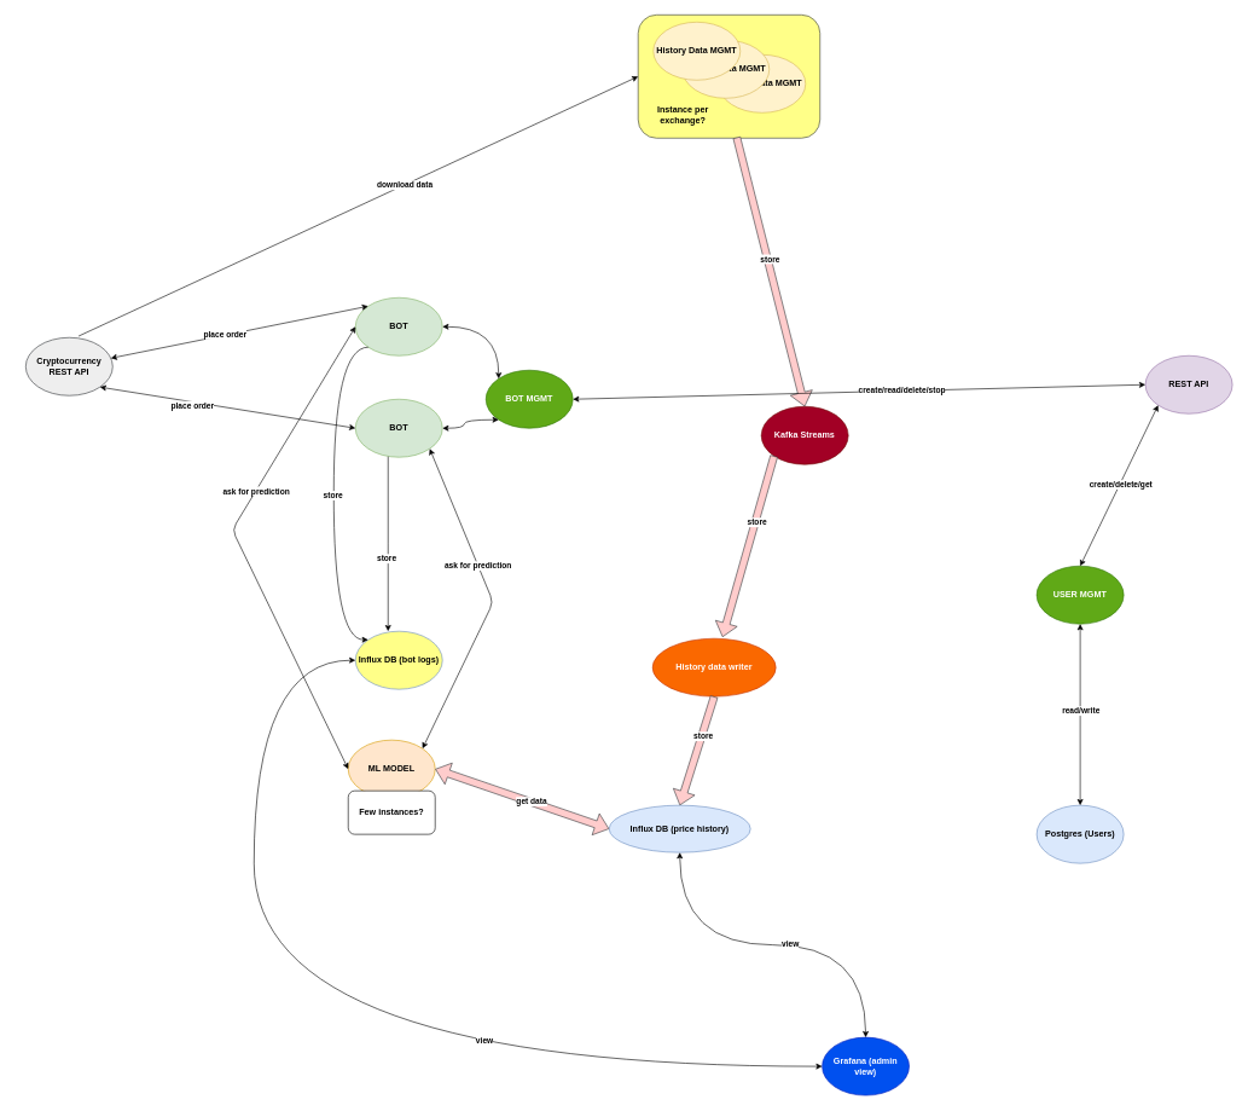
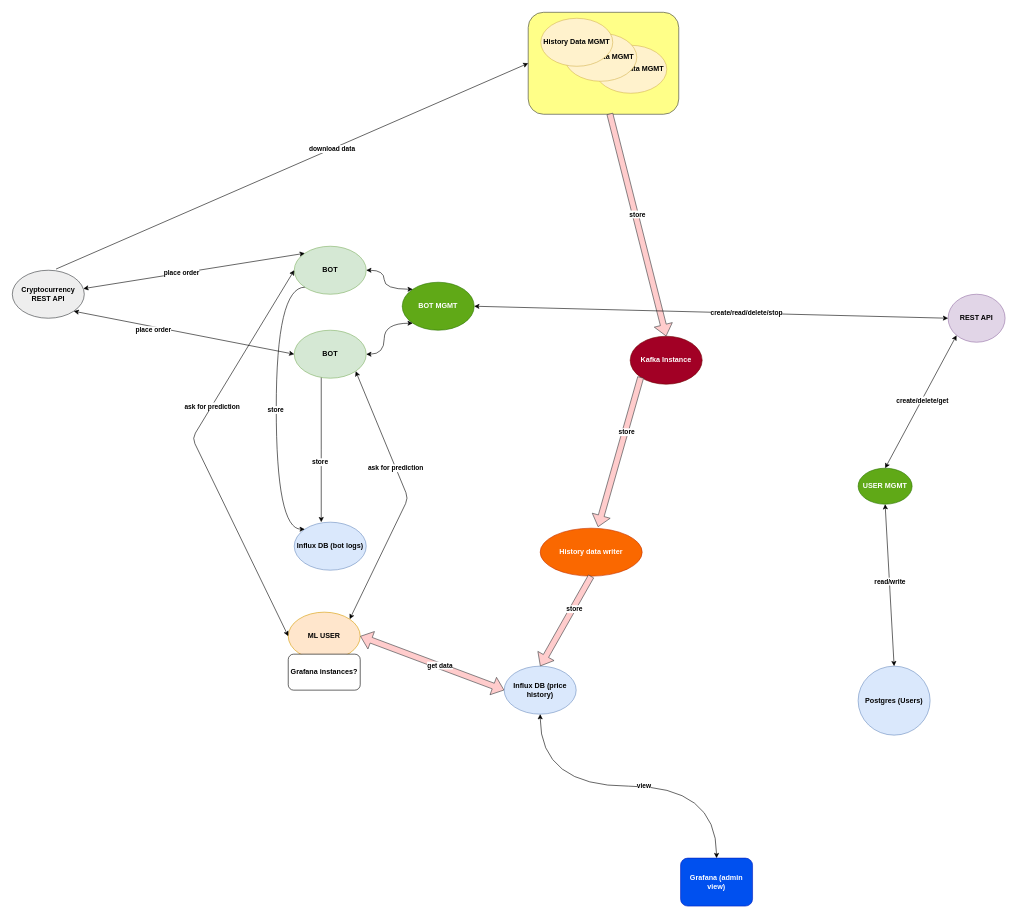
- <mxCell id="29" value="Instance per exchange?" style="text;html=1;strokeColor=none;fillColor=none;align=center;verticalAlign=middle;whiteSpace=wrap;rounded=0;fontStyle=1" vertex="1" parent="1"><mxGeometry x="902" y="135" width="80" height="45" as="geometry" /></mxCell>
- <mxCell id="11" value="Cryptocurrency REST API" style="ellipse;whiteSpace=wrap;html=1;fontStyle=1;fillColor=#eeeeee;strokeColor=#36393d;" vertex="1" parent="1"><mxGeometry x="35" y="465" width="120" height="80" as="geometry" /></mxCell>
+ <mxCell id="11" value="Cryptocurrency REST API" style="ellipse;whiteSpace=wrap;html=1;fontStyle=1;fillColor=#eeeeee;strokeColor=#36393d;" vertex="1" parent="1"><mxGeometry x="20" y="450" width="120" height="80" as="geometry" /></mxCell>
- <mxCell id="9" value="REST API" style="ellipse;whiteSpace=wrap;html=1;fontStyle=1;fillColor=#e1d5e7;strokeColor=#9673a6;" vertex="1" parent="1"><mxGeometry x="1580" y="490" width="120" height="80" as="geometry" /></mxCell>
+ <mxCell id="9" value="REST API" style="ellipse;whiteSpace=wrap;html=1;fontStyle=1;fillColor=#e1d5e7;strokeColor=#9673a6;" vertex="1" parent="1"><mxGeometry x="1580" y="490" width="95" height="80" as="geometry" /></mxCell>
- <mxCell id="4" value="BOT MGMT" style="ellipse;whiteSpace=wrap;html=1;fontStyle=1;fillColor=#60a917;strokeColor=#2D7600;fontColor=#ffffff;" vertex="1" parent="1"><mxGeometry x="670" y="510" width="120" height="80" as="geometry" /></mxCell>
+ <mxCell id="4" value="BOT MGMT" style="ellipse;whiteSpace=wrap;html=1;fontStyle=1;fillColor=#60a917;strokeColor=#2D7600;fontColor=#ffffff;" vertex="1" parent="1"><mxGeometry x="670" y="470" width="120" height="80" as="geometry" /></mxCell>
- <mxCell id="6" value="Kafka Streams" style="ellipse;whiteSpace=wrap;html=1;fontStyle=1;fillColor=#a20025;strokeColor=#6F0000;fontColor=#ffffff;" vertex="1" parent="1"><mxGeometry x="1050" y="560" width="120" height="80" as="geometry" /></mxCell>
+ <mxCell id="6" value="Kafka Instance" style="ellipse;whiteSpace=wrap;html=1;fontStyle=1;fillColor=#a20025;strokeColor=#6F0000;fontColor=#ffffff;" vertex="1" parent="1"><mxGeometry x="1050" y="560" width="120" height="80" as="geometry" /></mxCell>
- <mxCell id="46" value="USER MGMT" style="ellipse;whiteSpace=wrap;html=1;fontStyle=1;fillColor=#60a917;strokeColor=#2D7600;fontColor=#ffffff;" vertex="1" parent="1"><mxGeometry x="1430" y="780" width="120" height="80" as="geometry" /></mxCell>
+ <mxCell id="46" value="USER MGMT" style="ellipse;whiteSpace=wrap;html=1;fontStyle=1;fillColor=#60a917;strokeColor=#2D7600;fontColor=#ffffff;" vertex="1" parent="1"><mxGeometry x="1430" y="780" width="90" height="60" as="geometry" /></mxCell>
- <mxCell id="13" value="Influx DB (bot logs)" style="ellipse;whiteSpace=wrap;html=1;fontStyle=1;fillColor=#ffff88;strokeColor=#6c8ebf;" vertex="1" parent="1"><mxGeometry x="490" y="870" width="120" height="80" as="geometry" /></mxCell>
+ <mxCell id="13" value="Influx DB (bot logs)" style="ellipse;whiteSpace=wrap;html=1;fontStyle=1;fillColor=#dae8fc;strokeColor=#6c8ebf;" vertex="1" parent="1"><mxGeometry x="490" y="870" width="120" height="80" as="geometry" /></mxCell>
- <mxCell id="12" value="ML MODEL" style="ellipse;whiteSpace=wrap;html=1;fontStyle=1;fillColor=#ffe6cc;strokeColor=#d79b00;" vertex="1" parent="1"><mxGeometry x="480" y="1020" width="120" height="80" as="geometry" /></mxCell>
+ <mxCell id="12" value="ML USER" style="ellipse;whiteSpace=wrap;html=1;fontStyle=1;fillColor=#ffe6cc;strokeColor=#d79b00;" vertex="1" parent="1"><mxGeometry x="480" y="1020" width="120" height="80" as="geometry" /></mxCell>
- <mxCell id="24" value="Few instances?" style="rounded=1;whiteSpace=wrap;html=1;fontStyle=1" vertex="1" parent="1"><mxGeometry x="480" y="1090" width="120" height="60" as="geometry" /></mxCell>
+ <mxCell id="24" value="Grafana instances?" style="rounded=1;whiteSpace=wrap;html=1;fontStyle=1" vertex="1" parent="1"><mxGeometry x="480" y="1090" width="120" height="60" as="geometry" /></mxCell>
- <mxCell id="7" value="Influx DB (price history)" style="ellipse;whiteSpace=wrap;html=1;fontStyle=1;fillColor=#dae8fc;strokeColor=#6c8ebf;" vertex="1" parent="1"><mxGeometry x="840" y="1110" width="195" height="65" as="geometry" /></mxCell>
+ <mxCell id="7" value="Influx DB (price history)" style="ellipse;whiteSpace=wrap;html=1;fontStyle=1;fillColor=#dae8fc;strokeColor=#6c8ebf;" vertex="1" parent="1"><mxGeometry x="840" y="1110" width="120" height="80" as="geometry" /></mxCell>
- <mxCell id="10" value="Postgres (Users)" style="ellipse;whiteSpace=wrap;html=1;fontStyle=1;fillColor=#dae8fc;strokeColor=#6c8ebf;" vertex="1" parent="1"><mxGeometry x="1430" y="1110" width="120" height="80" as="geometry" /></mxCell>
+ <mxCell id="10" value="Postgres (Users)" style="ellipse;whiteSpace=wrap;html=1;fontStyle=1;fillColor=#dae8fc;strokeColor=#6c8ebf;" vertex="1" parent="1"><mxGeometry x="1430" y="1110" width="120" height="115" as="geometry" /></mxCell>
- <mxCell id="42" value="" style="endArrow=classic;startArrow=classic;html=1;entryX=0;entryY=0.5;entryDx=0;entryDy=0;exitX=0;exitY=0.5;exitDx=0;exitDy=0;edgeStyle=orthogonalEdgeStyle;curved=1;fontStyle=1" edge="1" parent="1" source="41" target="13"><mxGeometry width="50" height="50" relative="1" as="geometry"><mxPoint x="180" y="1050" as="sourcePoint" /><mxPoint x="230" y="1000" as="targetPoint" /><Array as="points"><mxPoint x="350" y="1470" /><mxPoint x="350" y="910" /></Array></mxGeometry></mxCell>
- <mxCell id="43" value="view" style="edgeLabel;html=1;align=center;verticalAlign=middle;resizable=0;points=[];fontStyle=1" vertex="1" connectable="0" parent="42"><mxGeometry x="-0.371" y="-36" relative="1" as="geometry"><mxPoint as="offset" /></mxGeometry></mxCell>
- <mxCell id="41" value="Grafana (admin view)" style="ellipse;whiteSpace=wrap;html=1;fontStyle=1;fillColor=#0050ef;strokeColor=#001DBC;fontColor=#ffffff;" vertex="1" parent="1"><mxGeometry x="1134" y="1430" width="120" height="80" as="geometry" /></mxCell>
+ <mxCell id="41" value="Grafana (admin view)" style="whiteSpace=wrap;html=1;fontStyle=1;fillColor=#0050ef;strokeColor=#001DBC;fontColor=#ffffff;rounded=1;" vertex="1" parent="1"><mxGeometry x="1134" y="1430" width="120" height="80" as="geometry" /></mxCell>
